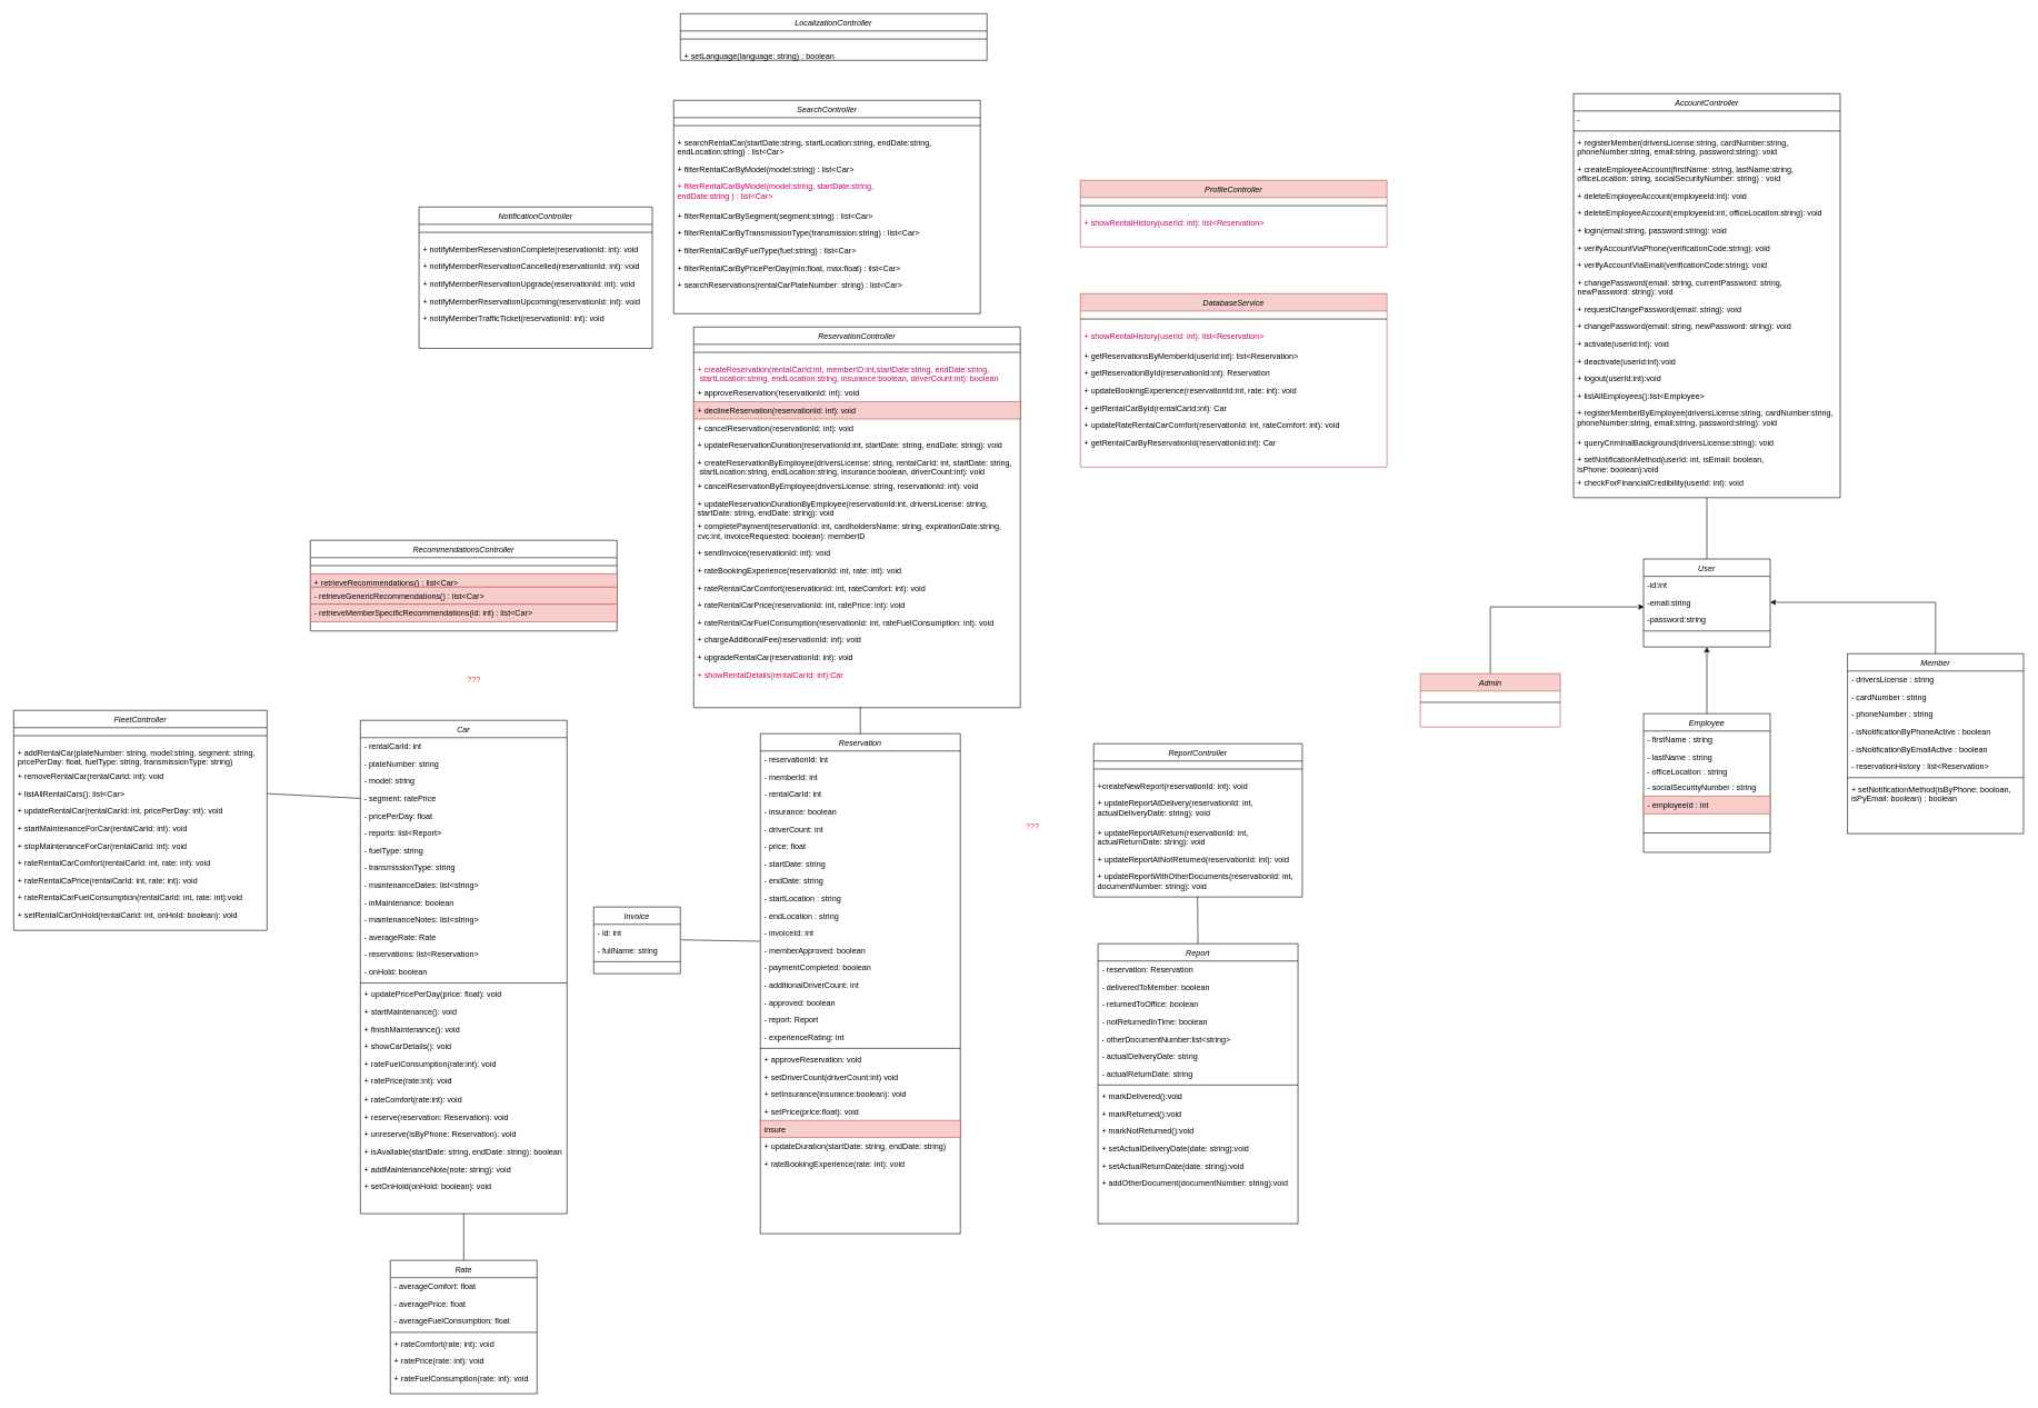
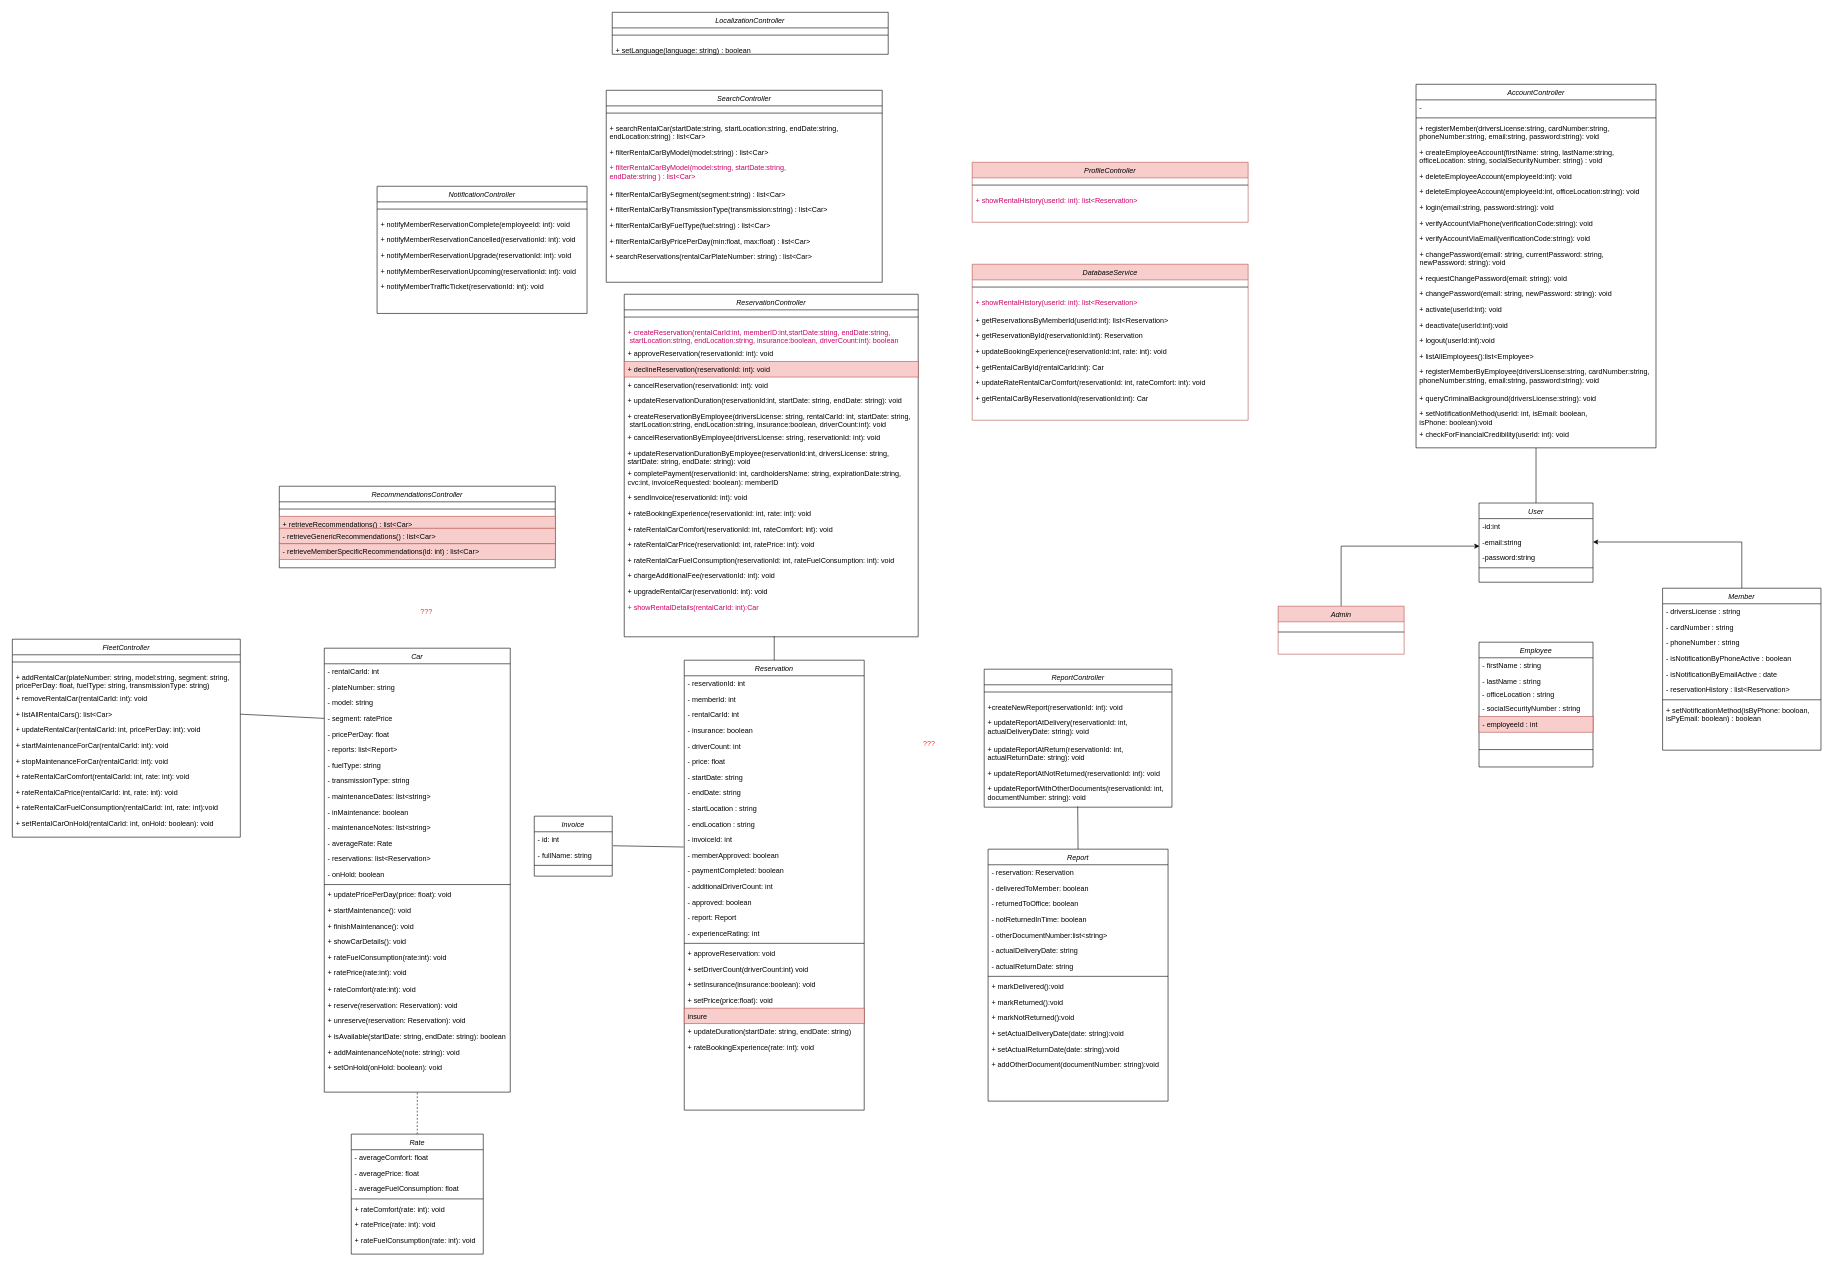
- <mxCell id="139" value="+ notifyMemberReservationComplete(reservationId: int): void" style="text;strokeColor=none;fillColor=none;align=left;verticalAlign=top;spacingLeft=4;spacingRight=4;overflow=hidden;rotatable=0;points=[[0,0.5],[1,0.5]];portConstraint=eastwest;" parent="137" vertex="1"><mxGeometry y="50" width="350" height="26" as="geometry" /></mxCell>
+ <mxCell id="139" value="+ notifyMemberReservationComplete(employeeId: int): void" style="text;strokeColor=none;fillColor=none;align=left;verticalAlign=top;spacingLeft=4;spacingRight=4;overflow=hidden;rotatable=0;points=[[0,0.5],[1,0.5]];portConstraint=eastwest;" parent="137" vertex="1"><mxGeometry y="50" width="350" height="26" as="geometry" /></mxCell>
- <mxCell id="4" style="edgeStyle=orthogonalEdgeStyle;rounded=0;orthogonalLoop=1;jettySize=auto;html=1;entryX=0.5;entryY=1;entryDx=0;entryDy=0;exitX=0.5;exitY=0;exitDx=0;exitDy=0;" parent="1" source="179" target="165" edge="1"><mxGeometry relative="1" as="geometry"><Array as="points" /><mxPoint x="2500.86" y="1114" as="sourcePoint" /></mxGeometry></mxCell>
- <mxCell id="175" value="- isNotificationByEmailActive : boolean" style="text;strokeColor=none;fillColor=none;align=left;verticalAlign=top;spacingLeft=4;spacingRight=4;overflow=hidden;rotatable=0;points=[[0,0.5],[1,0.5]];portConstraint=eastwest;" parent="170" vertex="1"><mxGeometry y="130" width="264" height="26" as="geometry" /></mxCell>
+ <mxCell id="175" value="- isNotificationByEmailActive : date" style="text;strokeColor=none;fillColor=none;align=left;verticalAlign=top;spacingLeft=4;spacingRight=4;overflow=hidden;rotatable=0;points=[[0,0.5],[1,0.5]];portConstraint=eastwest;" parent="170" vertex="1"><mxGeometry y="130" width="264" height="26" as="geometry" /></mxCell>
- <mxCell id="29" value="+ unreserve(isByPhone: Reservation): void" style="text;strokeColor=none;fillColor=none;align=left;verticalAlign=top;spacingLeft=4;spacingRight=4;overflow=hidden;rotatable=0;points=[[0,0.5],[1,0.5]];portConstraint=eastwest;" parent="5" vertex="1"><mxGeometry y="608" width="310" height="26" as="geometry" /></mxCell>
+ <mxCell id="29" value="+ unreserve(reservation: Reservation): void" style="text;strokeColor=none;fillColor=none;align=left;verticalAlign=top;spacingLeft=4;spacingRight=4;overflow=hidden;rotatable=0;points=[[0,0.5],[1,0.5]];portConstraint=eastwest;" parent="5" vertex="1"><mxGeometry y="608" width="310" height="26" as="geometry" /></mxCell>
- <mxCell id="35" value="" style="endArrow=none;html=1;fontColor=#FF3333;entryX=0.5;entryY=1;entryDx=0;entryDy=0;exitX=0.5;exitY=0;exitDx=0;exitDy=0;" parent="1" source="88" target="5" edge="1"><mxGeometry width="50" height="50" relative="1" as="geometry"><mxPoint x="420" y="1507" as="sourcePoint" /><mxPoint x="410" y="1250" as="targetPoint" /></mxGeometry></mxCell>
+ <mxCell id="35" value="" style="endArrow=none;html=1;fontColor=#FF3333;entryX=0.5;entryY=1;entryDx=0;entryDy=0;exitX=0.5;exitY=0;exitDx=0;exitDy=0;dashed=1;" parent="1" source="88" target="5" edge="1"><mxGeometry width="50" height="50" relative="1" as="geometry"><mxPoint x="420" y="1507" as="sourcePoint" /><mxPoint x="410" y="1250" as="targetPoint" /></mxGeometry></mxCell>
